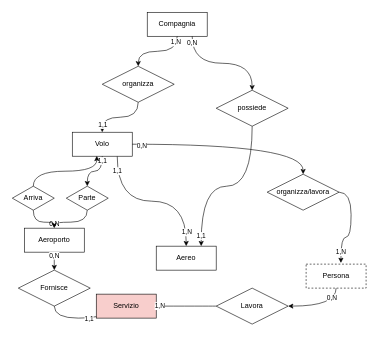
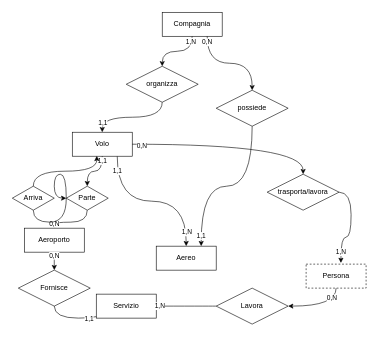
- <mxCell id="6" value="&lt;div&gt;Compagnia&lt;/div&gt;" style="whiteSpace=wrap;html=1;align=center;" parent="1" vertex="1"><mxGeometry x="245" y="20" width="100" height="40" as="geometry" /></mxCell>
+ <mxCell id="6" value="&lt;div&gt;Compagnia&lt;/div&gt;" style="whiteSpace=wrap;html=1;align=center;" parent="1" vertex="1"><mxGeometry x="270" y="20" width="100" height="40" as="geometry" /></mxCell>
- <mxCell id="25" value="organizza" style="shape=rhombus;perimeter=rhombusPerimeter;whiteSpace=wrap;html=1;align=center;" parent="1" vertex="1"><mxGeometry x="170" y="110" width="120" height="60" as="geometry" /></mxCell>
+ <mxCell id="25" value="organizza" style="shape=rhombus;perimeter=rhombusPerimeter;whiteSpace=wrap;html=1;align=center;" parent="1" vertex="1"><mxGeometry x="210" y="110" width="120" height="60" as="geometry" /></mxCell>
- <mxCell id="31" value="organizza/lavora" style="shape=rhombus;perimeter=rhombusPerimeter;whiteSpace=wrap;html=1;align=center;" parent="1" vertex="1"><mxGeometry x="445" y="290" width="120" height="60" as="geometry" /></mxCell>
+ <mxCell id="31" value="trasporta/lavora" style="shape=rhombus;perimeter=rhombusPerimeter;whiteSpace=wrap;html=1;align=center;" parent="1" vertex="1"><mxGeometry x="445" y="290" width="120" height="60" as="geometry" /></mxCell>
- <mxCell id="41" style="edgeStyle=orthogonalEdgeStyle;rounded=0;orthogonalLoop=1;jettySize=auto;html=1;exitX=0.5;exitY=1;exitDx=0;exitDy=0;curved=1;" parent="1" source="42" target="15" edge="1"><mxGeometry relative="1" as="geometry" /></mxCell>
+ <mxCell id="41" style="edgeStyle=orthogonalEdgeStyle;rounded=0;orthogonalLoop=1;jettySize=auto;html=1;exitX=0.5;exitY=1;exitDx=0;exitDy=0;curved=1;" parent="1" source="42" target="40" edge="1"><mxGeometry relative="1" as="geometry" /></mxCell>
- <mxCell id="16" value="Servizio" style="whiteSpace=wrap;html=1;align=center;fillColor=#f8cecc;" parent="1" vertex="1"><mxGeometry x="160" y="490" width="100" height="40" as="geometry" /></mxCell>
+ <mxCell id="16" value="Servizio" style="whiteSpace=wrap;html=1;align=center;" parent="1" vertex="1"><mxGeometry x="160" y="490" width="100" height="40" as="geometry" /></mxCell>
